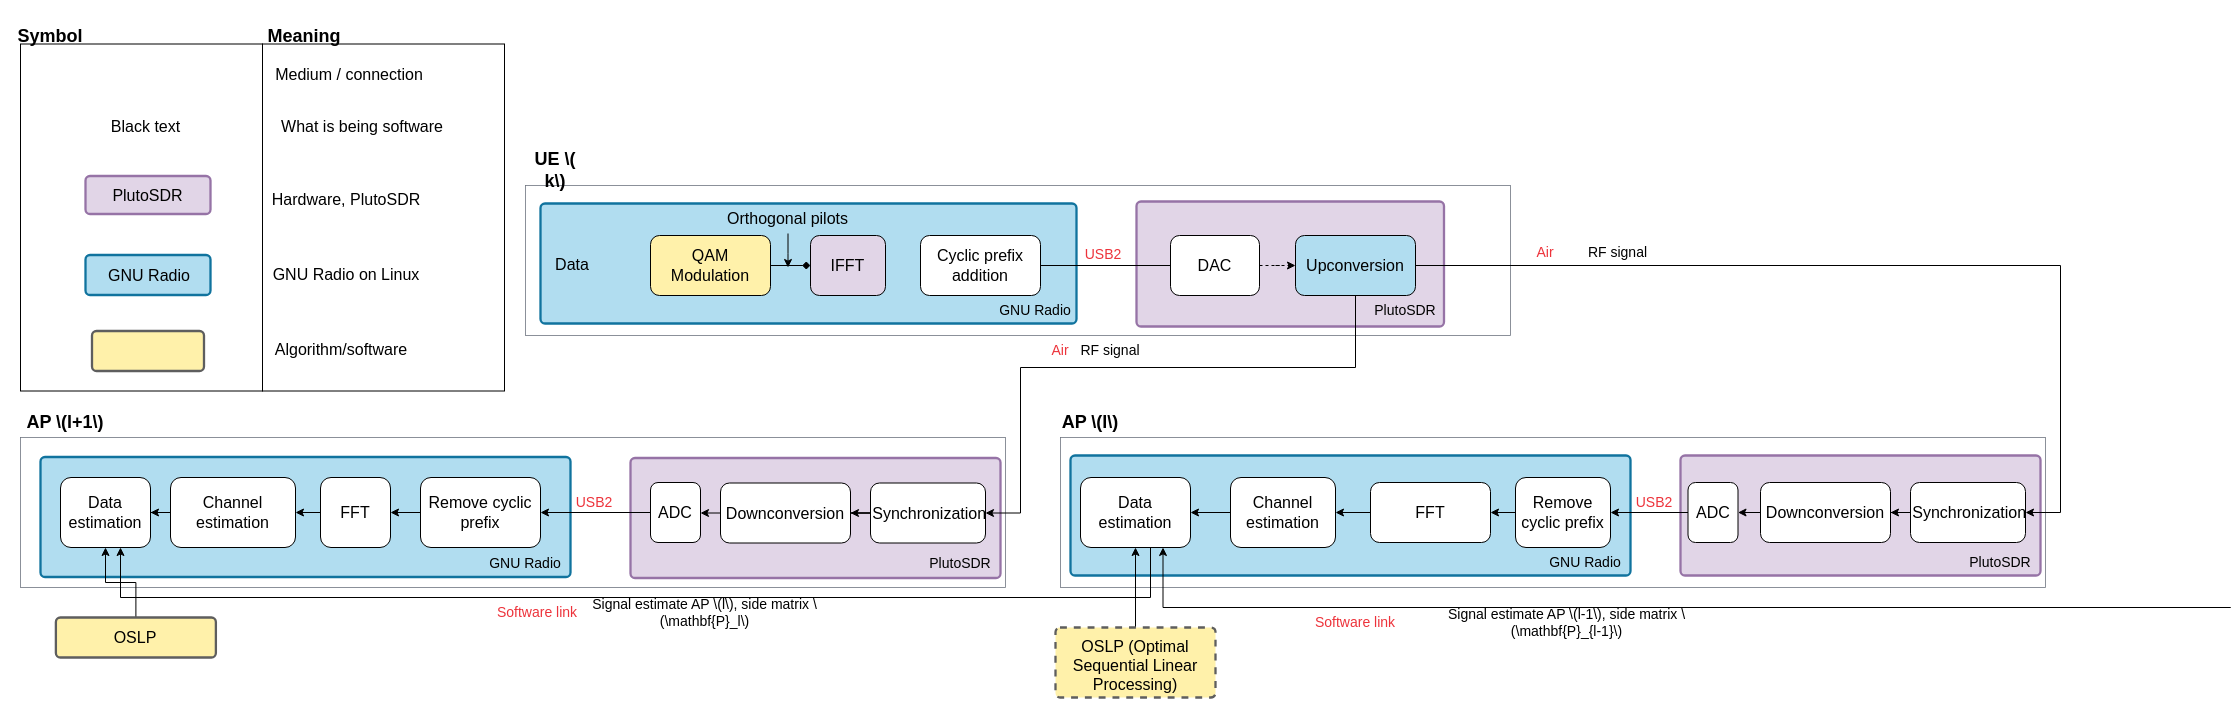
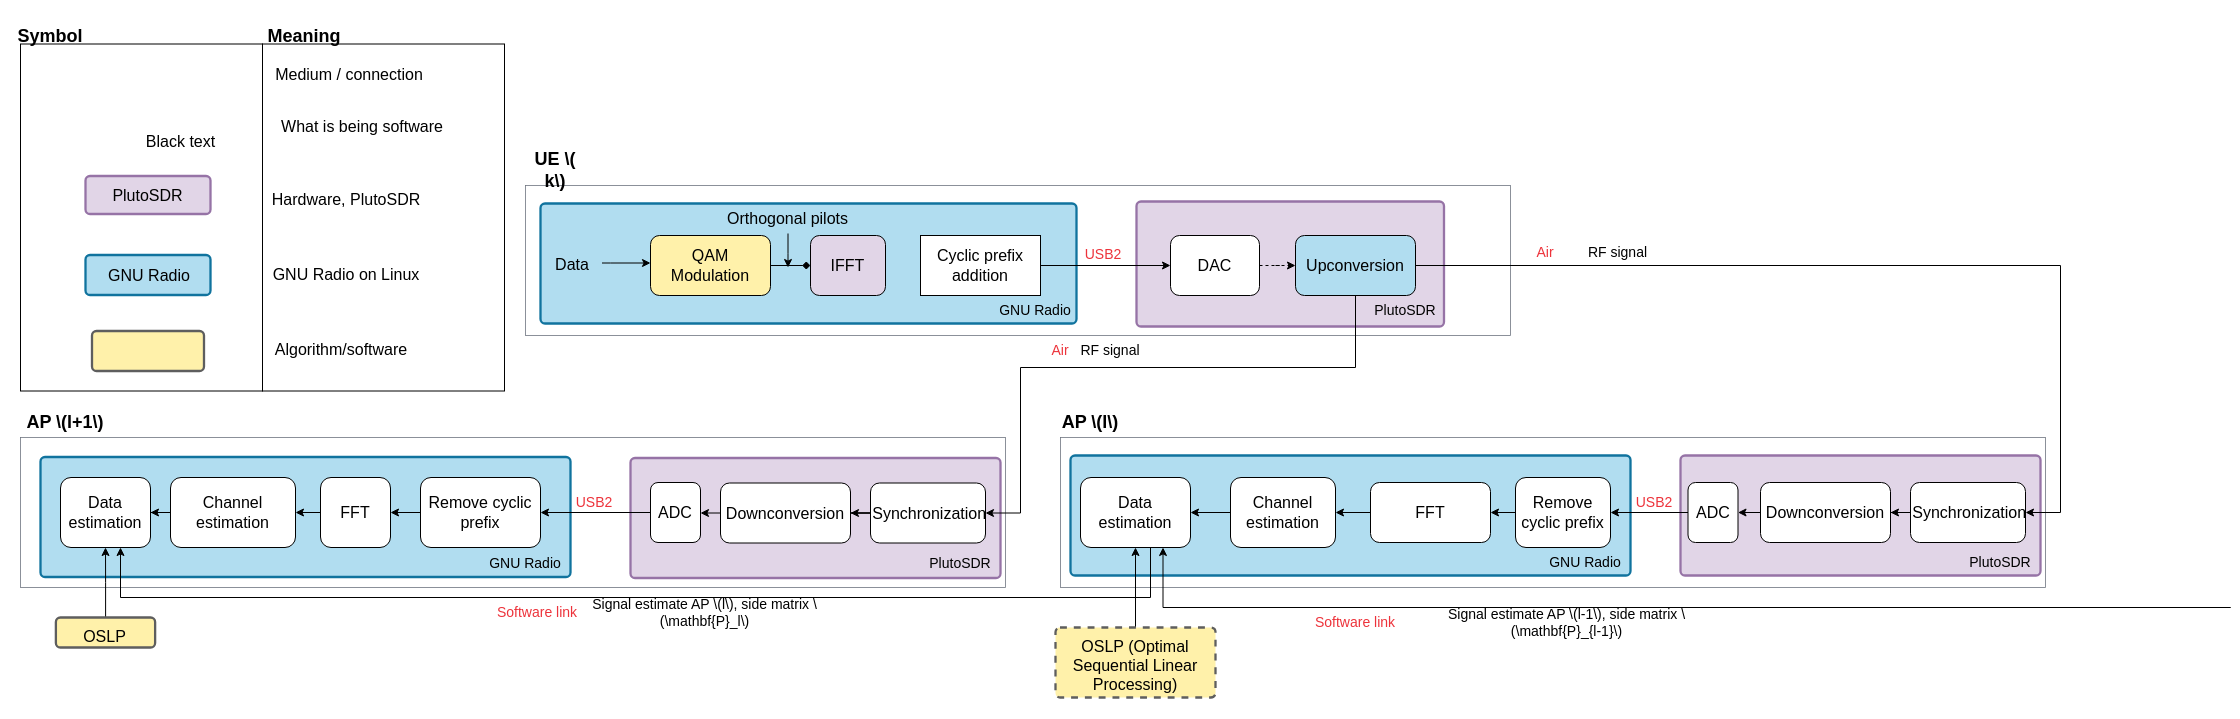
- <mxCell id="48" value="&lt;font style=&quot;font-size: 16px;&quot;&gt;Black text&lt;/font&gt;" style="text;html=1;align=center;verticalAlign=middle;whiteSpace=wrap;rounded=0;" parent="1" vertex="1"><mxGeometry x="107.5" y="110.5" width="75" height="30" as="geometry" /></mxCell>
+ <mxCell id="48" value="&lt;font style=&quot;font-size: 16px;&quot;&gt;Black text&lt;/font&gt;" style="text;html=1;align=center;verticalAlign=middle;whiteSpace=wrap;rounded=0;" parent="1" vertex="1"><mxGeometry x="142.5" y="125.5" width="75" height="30" as="geometry" /></mxCell>
+ <mxCell id="11" value="" style="edgeStyle=orthogonalEdgeStyle;rounded=0;orthogonalLoop=1;jettySize=auto;html=1;" parent="2" source="5" target="7" edge="1"><mxGeometry relative="1" as="geometry"><Array as="points"><mxPoint x="85" y="77.5" /><mxPoint x="85" y="77.5" /></Array></mxGeometry></mxCell>
- <mxCell id="10" value="&lt;font style=&quot;font-size: 16px;&quot;&gt;Cyclic prefix addition&lt;/font&gt;" style="rounded=1;whiteSpace=wrap;html=1;" parent="2" vertex="1"><mxGeometry x="395" y="50" width="120" height="60" as="geometry" /></mxCell>
+ <mxCell id="10" value="&lt;font style=&quot;font-size: 16px;&quot;&gt;Cyclic prefix addition&lt;/font&gt;" style="whiteSpace=wrap;html=1;rounded=0;" parent="2" vertex="1"><mxGeometry x="395" y="50" width="120" height="60" as="geometry" /></mxCell>
- <mxCell id="9" style="edgeStyle=orthogonalEdgeStyle;rounded=0;orthogonalLoop=1;jettySize=auto;html=1;entryX=0;entryY=0.5;entryDx=0;entryDy=0;endArrow=none;" edge="1" parent="2" source="10" target="13"><mxGeometry relative="1" as="geometry" /></mxCell>
+ <mxCell id="9" style="edgeStyle=orthogonalEdgeStyle;rounded=0;orthogonalLoop=1;jettySize=auto;html=1;entryX=0;entryY=0.5;entryDx=0;entryDy=0;" edge="1" parent="2" source="10" target="13"><mxGeometry relative="1" as="geometry" /></mxCell>
- <mxCell id="73" value="&lt;div align=&quot;center&quot;&gt;&lt;font style=&quot;font-size: 16px;&quot;&gt;OSLP&lt;/font&gt;&lt;/div&gt;" style="html=1;overflow=block;blockSpacing=1;whiteSpace=wrap;fontSize=13;align=center;spacing=9;strokeColor=#5e5e5e;strokeOpacity=100;fillOpacity=100;rounded=1;absoluteArcSize=1;arcSize=9;fillColor=#fff1aa;strokeWidth=2.3;lucidId=gF1nV02LV_8w;" parent="1" vertex="1"><mxGeometry x="55.38" y="617" width="160" height="40" as="geometry" /></mxCell>
+ <mxCell id="73" value="&lt;div align=&quot;center&quot;&gt;&lt;font style=&quot;font-size: 16px;&quot;&gt;OSLP&lt;/font&gt;&lt;/div&gt;" style="html=1;overflow=block;blockSpacing=1;whiteSpace=wrap;fontSize=13;align=center;spacing=9;strokeColor=#5e5e5e;strokeOpacity=100;fillOpacity=100;rounded=1;absoluteArcSize=1;arcSize=9;fillColor=#fff1aa;strokeWidth=2.3;lucidId=gF1nV02LV_8w;" parent="1" vertex="1"><mxGeometry x="55.38" y="617" width="99.25" height="30" as="geometry" /></mxCell>
